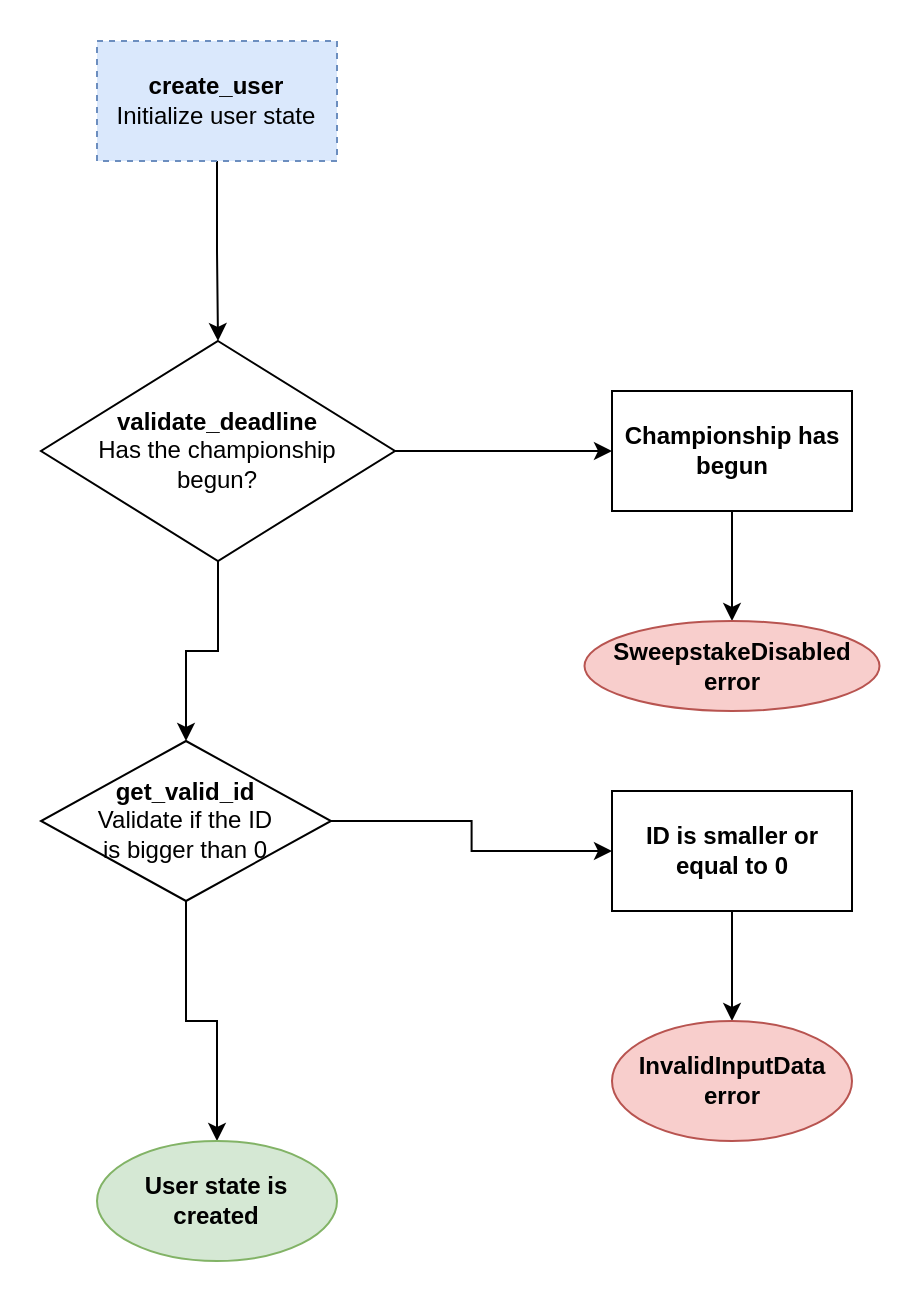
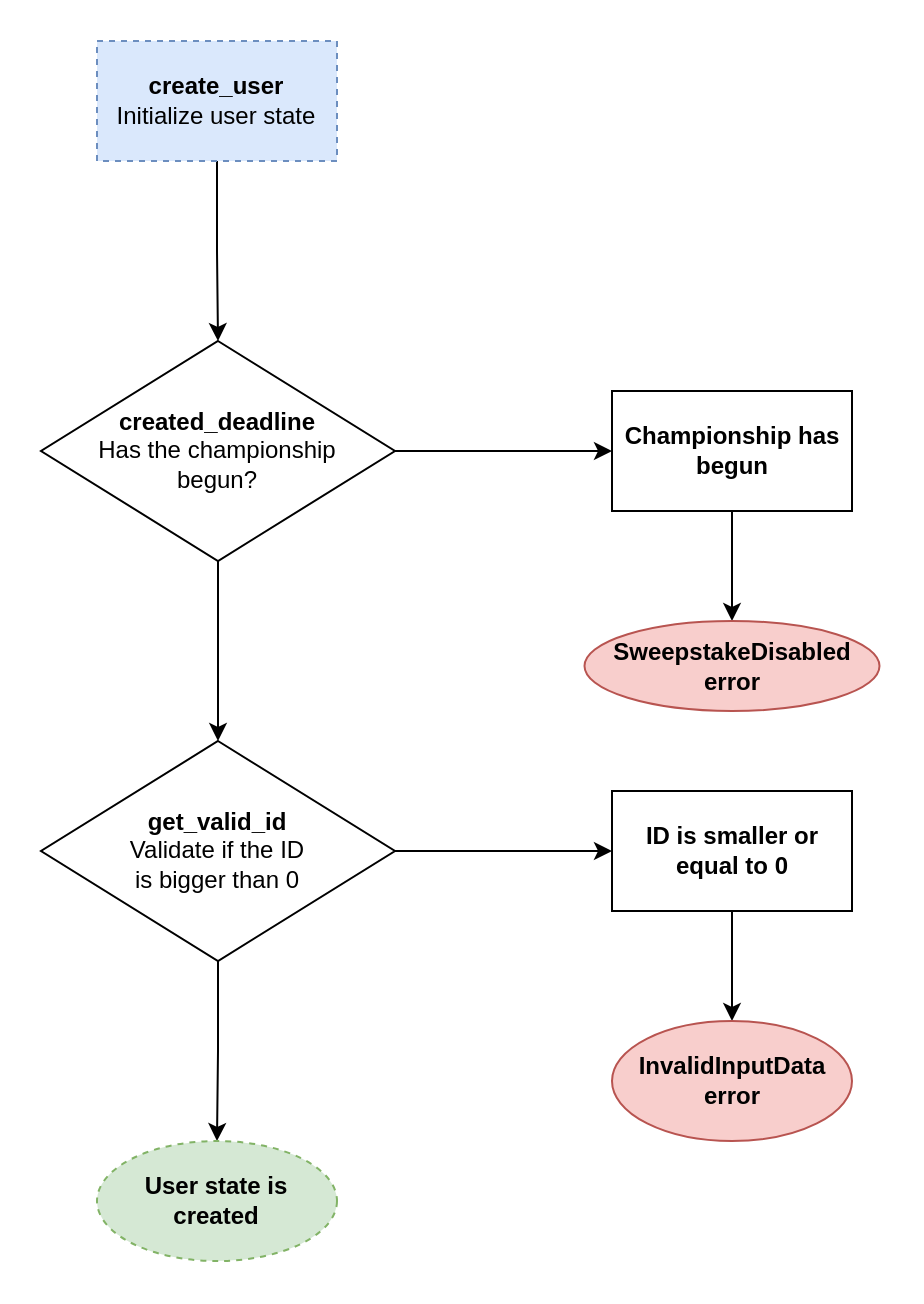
- <mxCell id="6" value="&lt;b&gt;validate_deadline&lt;/b&gt;&lt;br&gt;Has the championship&lt;br&gt;begun?" style="rhombus;whiteSpace=wrap;html=1;" vertex="1" parent="1"><mxGeometry x="20" y="170" width="177" height="110" as="geometry" /></mxCell>
+ <mxCell id="6" value="&lt;b&gt;created_deadline&lt;/b&gt;&lt;br&gt;Has the championship&lt;br&gt;begun?" style="rhombus;whiteSpace=wrap;html=1;" vertex="1" parent="1"><mxGeometry x="20" y="170" width="177" height="110" as="geometry" /></mxCell>
- <mxCell id="12" value="&lt;b&gt;get_valid_id&lt;/b&gt;&lt;br&gt;Validate if the ID&lt;br&gt;is bigger than 0" style="rhombus;whiteSpace=wrap;html=1;" vertex="1" parent="1"><mxGeometry x="20" y="370" width="145" height="80" as="geometry" /></mxCell>
+ <mxCell id="12" value="&lt;b&gt;get_valid_id&lt;/b&gt;&lt;br&gt;Validate if the ID&lt;br&gt;is bigger than 0" style="rhombus;whiteSpace=wrap;html=1;" vertex="1" parent="1"><mxGeometry x="20" y="370" width="177" height="110" as="geometry" /></mxCell>
- <mxCell id="16" value="&lt;b&gt;User state is&lt;br&gt;created&lt;/b&gt;" style="ellipse;whiteSpace=wrap;html=1;fillColor=#d5e8d4;strokeColor=#82b366;" vertex="1" parent="1"><mxGeometry x="48" y="570" width="120" height="60" as="geometry" /></mxCell>
+ <mxCell id="16" value="&lt;b&gt;User state is&lt;br&gt;created&lt;/b&gt;" style="ellipse;whiteSpace=wrap;html=1;fillColor=#d5e8d4;strokeColor=#82b366;dashed=1;" vertex="1" parent="1"><mxGeometry x="48" y="570" width="120" height="60" as="geometry" /></mxCell>
